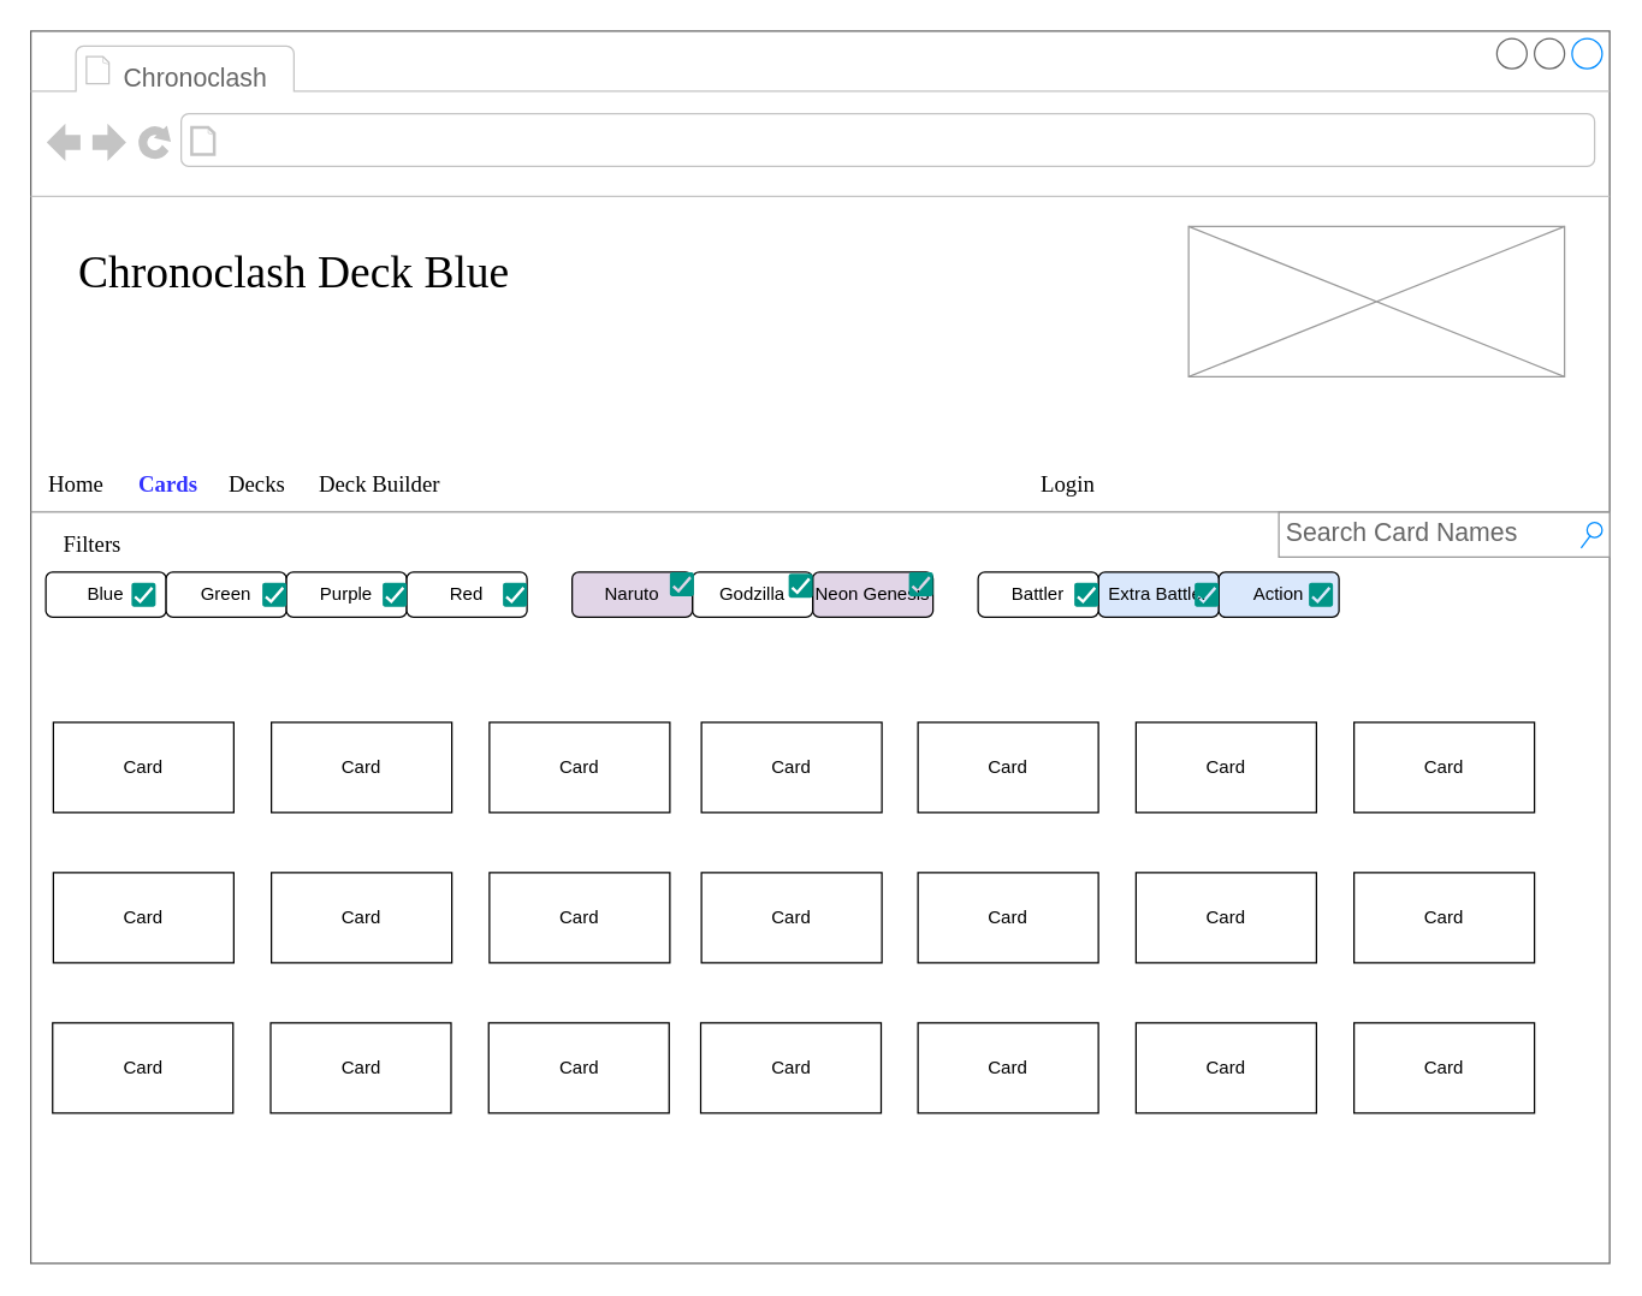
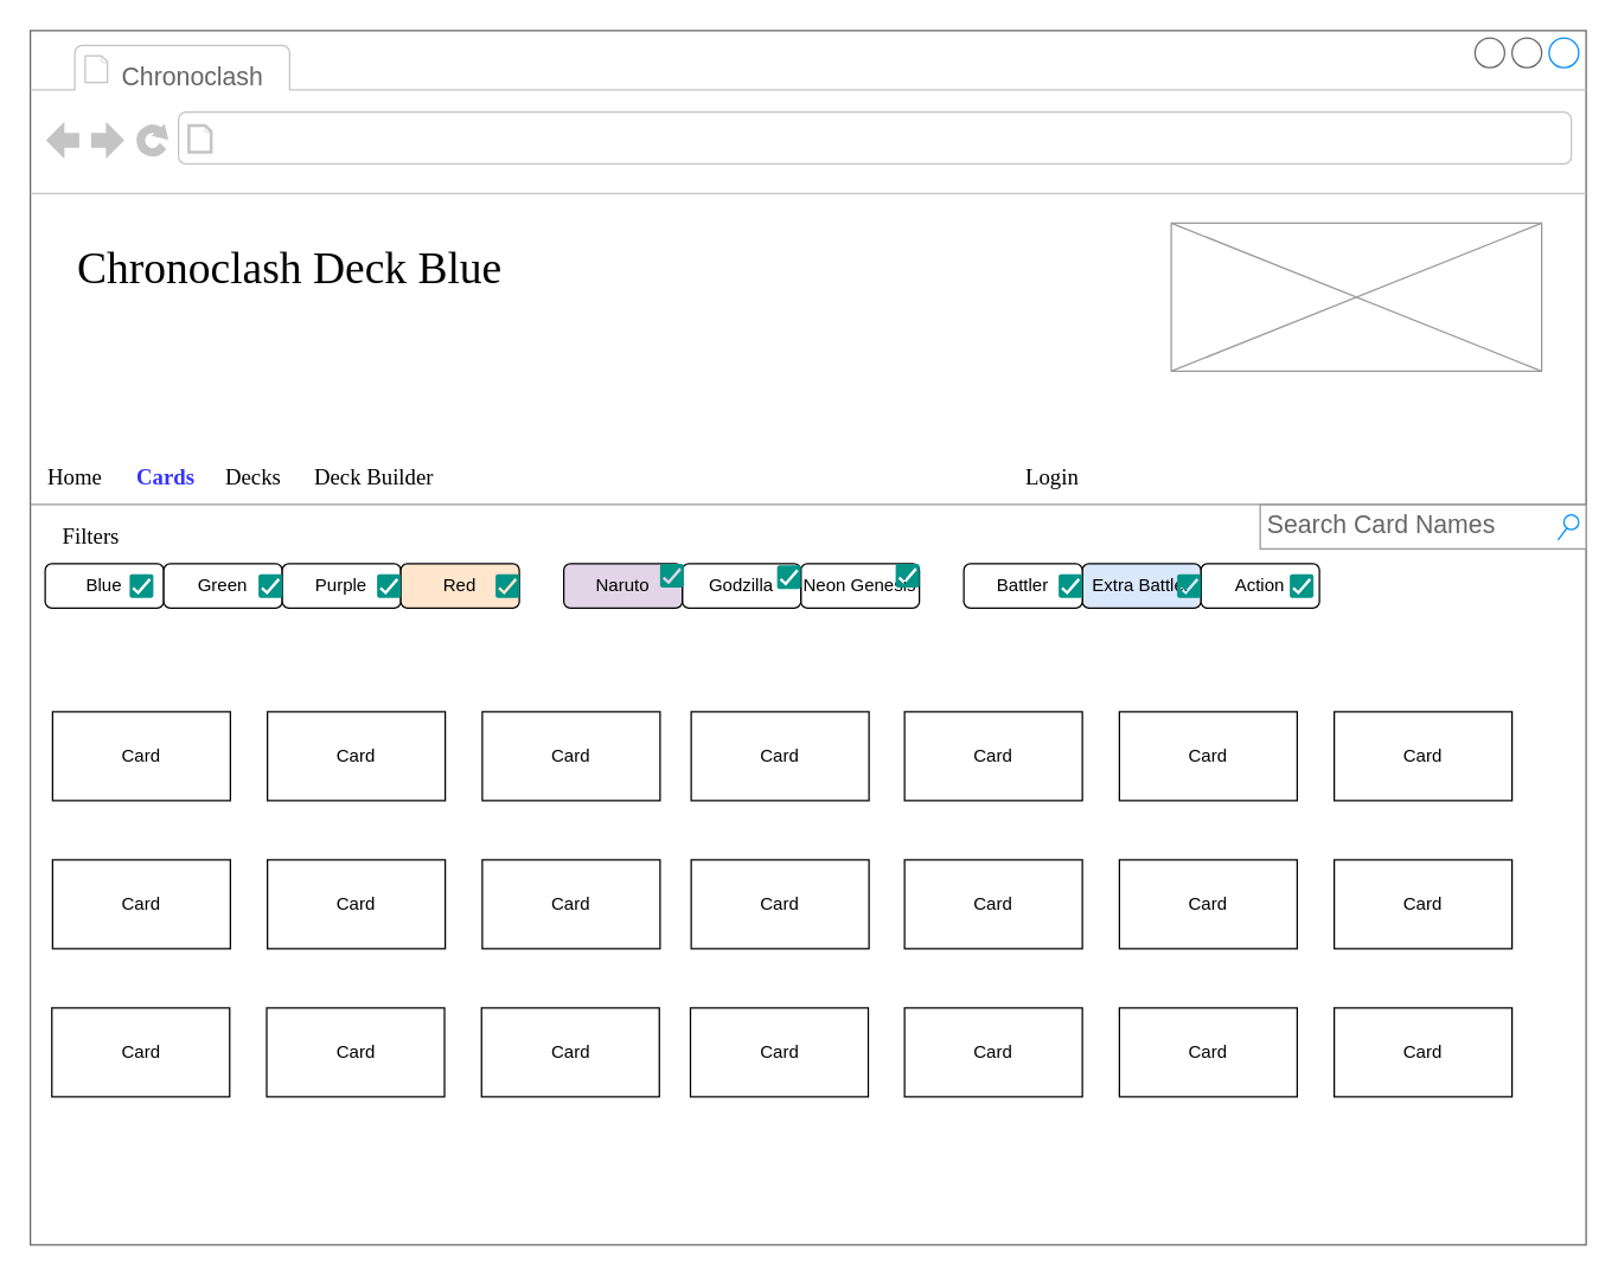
- <mxCell id="22" value="Red" style="rounded=1;whiteSpace=wrap;html=1;" parent="3" vertex="1"><mxGeometry x="250" y="360" width="80" height="30" as="geometry" /></mxCell>
+ <mxCell id="22" value="Red" style="rounded=1;whiteSpace=wrap;html=1;fillColor=#ffe6cc;" parent="3" vertex="1"><mxGeometry x="250" y="360" width="80" height="30" as="geometry" /></mxCell>
- <mxCell id="23" value="Neon Genesis" style="rounded=1;whiteSpace=wrap;html=1;fillColor=#e1d5e7;" parent="3" vertex="1"><mxGeometry x="520" y="360" width="80" height="30" as="geometry" /></mxCell>
+ <mxCell id="23" value="Neon Genesis" style="rounded=1;whiteSpace=wrap;html=1;" parent="3" vertex="1"><mxGeometry x="520" y="360" width="80" height="30" as="geometry" /></mxCell>
- <mxCell id="26" value="Action" style="rounded=1;whiteSpace=wrap;html=1;fillColor=#dae8fc;" parent="3" vertex="1"><mxGeometry x="790" y="360" width="80" height="30" as="geometry" /></mxCell>
+ <mxCell id="26" value="Action" style="rounded=1;whiteSpace=wrap;html=1;" parent="3" vertex="1"><mxGeometry x="790" y="360" width="80" height="30" as="geometry" /></mxCell>
